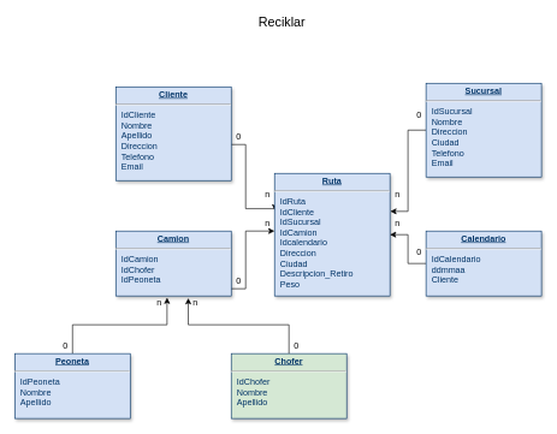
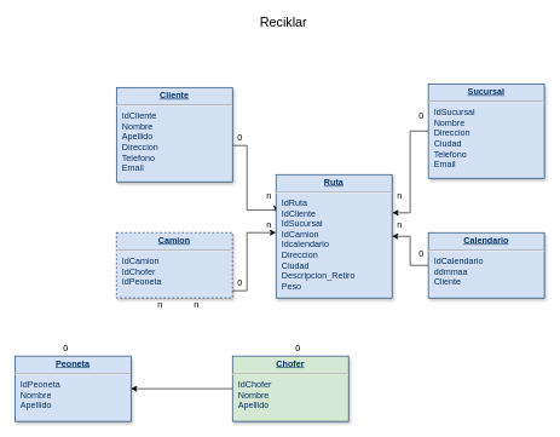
- <mxCell id="8" value="&lt;p style=&quot;margin: 0px ; margin-top: 4px ; text-align: center ; text-decoration: underline&quot;&gt;&lt;b&gt;Camion&lt;/b&gt;&lt;/p&gt;&lt;hr&gt;&lt;p style=&quot;margin: 0px ; margin-left: 8px&quot;&gt;IdCamion&lt;/p&gt;&lt;p style=&quot;margin: 0px ; margin-left: 8px&quot;&gt;IdChofer&lt;/p&gt;&lt;p style=&quot;margin: 0px ; margin-left: 8px&quot;&gt;IdPeoneta&lt;/p&gt;&lt;p style=&quot;margin: 0px ; margin-left: 8px&quot;&gt;&lt;br&gt;&lt;/p&gt;&lt;p style=&quot;margin: 0px ; margin-left: 8px&quot;&gt;&lt;br&gt;&lt;/p&gt;&lt;p style=&quot;margin: 0px ; margin-left: 8px&quot;&gt;&lt;br&gt;&lt;/p&gt;&lt;p style=&quot;margin: 0px ; margin-left: 8px&quot;&gt;&lt;br&gt;&lt;/p&gt;" style="verticalAlign=top;align=left;overflow=fill;fontSize=12;fontFamily=Helvetica;html=1;strokeColor=#003366;shadow=1;fillColor=#D4E1F5;fontColor=#003366" parent="1" vertex="1"><mxGeometry x="160" y="320" width="160" height="90" as="geometry" /></mxCell>
+ <mxCell id="8" value="&lt;p style=&quot;margin: 0px ; margin-top: 4px ; text-align: center ; text-decoration: underline&quot;&gt;&lt;b&gt;Camion&lt;/b&gt;&lt;/p&gt;&lt;hr&gt;&lt;p style=&quot;margin: 0px ; margin-left: 8px&quot;&gt;IdCamion&lt;/p&gt;&lt;p style=&quot;margin: 0px ; margin-left: 8px&quot;&gt;IdChofer&lt;/p&gt;&lt;p style=&quot;margin: 0px ; margin-left: 8px&quot;&gt;IdPeoneta&lt;/p&gt;&lt;p style=&quot;margin: 0px ; margin-left: 8px&quot;&gt;&lt;br&gt;&lt;/p&gt;&lt;p style=&quot;margin: 0px ; margin-left: 8px&quot;&gt;&lt;br&gt;&lt;/p&gt;&lt;p style=&quot;margin: 0px ; margin-left: 8px&quot;&gt;&lt;br&gt;&lt;/p&gt;&lt;p style=&quot;margin: 0px ; margin-left: 8px&quot;&gt;&lt;br&gt;&lt;/p&gt;" style="verticalAlign=top;align=left;overflow=fill;fontSize=12;fontFamily=Helvetica;html=1;strokeColor=#003366;shadow=1;fillColor=#D4E1F5;fontColor=#003366;dashed=1;" parent="1" vertex="1"><mxGeometry x="160" y="320" width="160" height="90" as="geometry" /></mxCell>
- <mxCell id="9" style="edgeStyle=orthogonalEdgeStyle;rounded=0;orthogonalLoop=1;jettySize=auto;html=1;entryX=0.628;entryY=1.034;entryDx=0;entryDy=0;entryPerimeter=0;" parent="1" source="10" target="8" edge="1"><mxGeometry relative="1" as="geometry" /></mxCell>
+ <mxCell id="9" style="edgeStyle=orthogonalEdgeStyle;rounded=0;orthogonalLoop=1;jettySize=auto;html=1;" parent="1" source="10" target="12" edge="1"><mxGeometry relative="1" as="geometry" /></mxCell>
- <mxCell id="11" style="edgeStyle=orthogonalEdgeStyle;rounded=0;orthogonalLoop=1;jettySize=auto;html=1;entryX=0.444;entryY=1.026;entryDx=0;entryDy=0;entryPerimeter=0;" parent="1" source="12" target="8" edge="1"><mxGeometry relative="1" as="geometry" /></mxCell>
